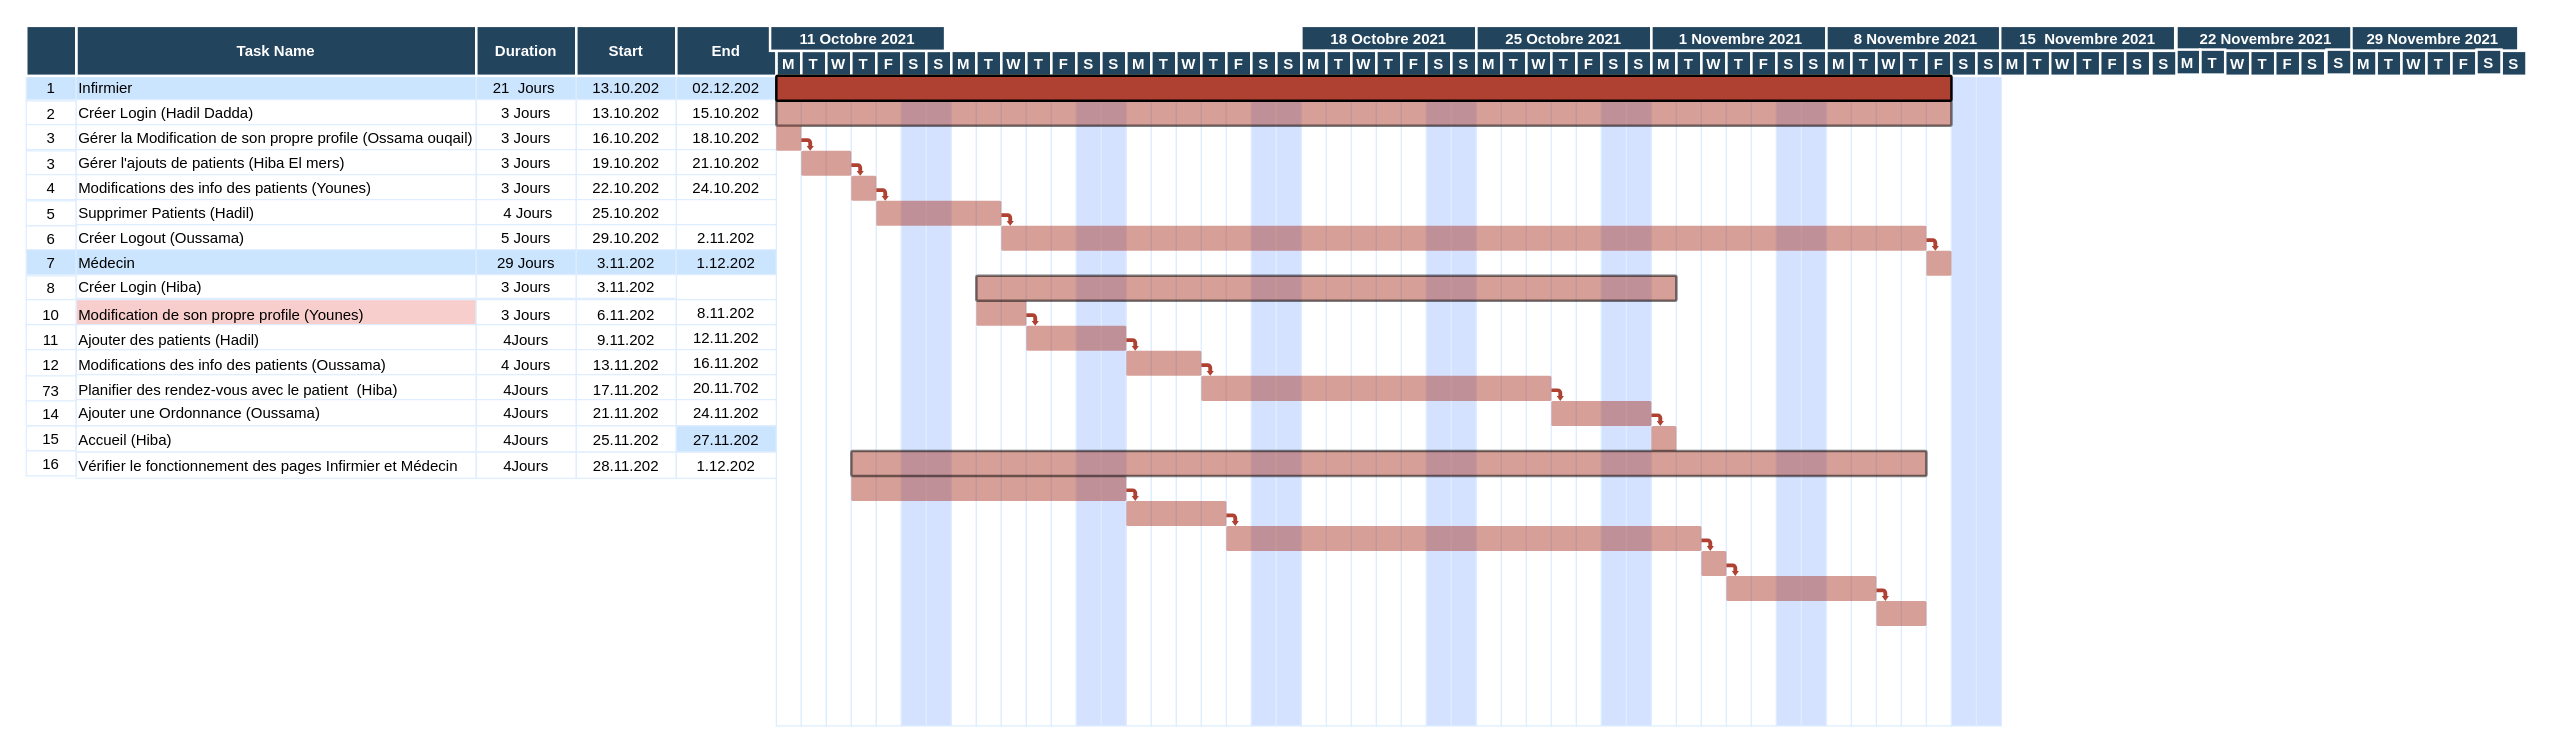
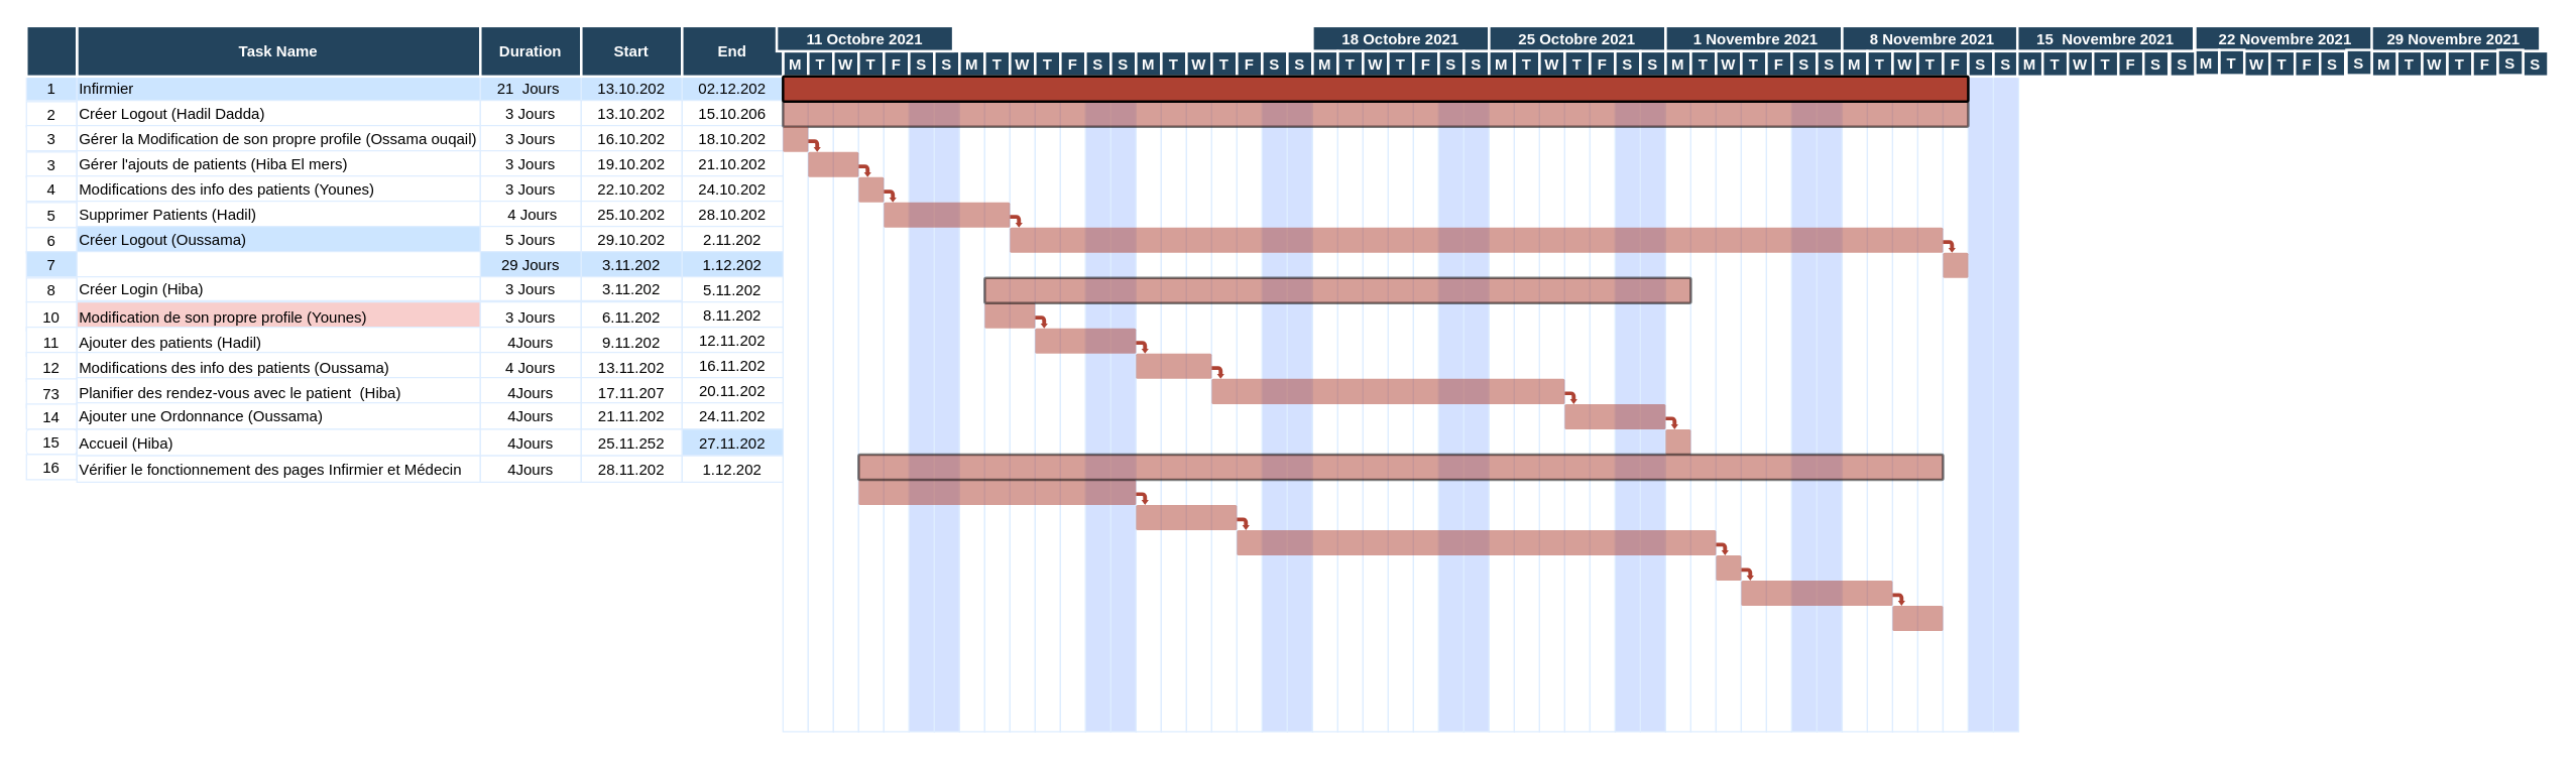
- <mxCell id="9" value="Créer Login (Hadil Dadda)" style="align=left;strokeColor=#DEEDFF" parent="1" vertex="1"><mxGeometry x="60.5" y="79" width="320.0" height="20" as="geometry" /></mxCell>
+ <mxCell id="9" value="Créer Logout (Hadil Dadda)" style="align=left;strokeColor=#DEEDFF" parent="1" vertex="1"><mxGeometry x="60.5" y="79" width="320.0" height="20" as="geometry" /></mxCell>
- <mxCell id="12" value="15.10.202" style="strokeColor=#DEEDFF" parent="1" vertex="1"><mxGeometry x="540.5" y="79" width="80.0" height="20" as="geometry" /></mxCell>
+ <mxCell id="12" value="15.10.206" style="strokeColor=#DEEDFF" parent="1" vertex="1"><mxGeometry x="540.5" y="79" width="80.0" height="20" as="geometry" /></mxCell>
+ <mxCell id="32" value="28.10.202" style="strokeColor=#DEEDFF" parent="1" vertex="1"><mxGeometry x="540.5" y="159" width="80.0" height="20" as="geometry" /></mxCell>
- <mxCell id="34" value="Créer Logout (Oussama)" style="align=left;strokeColor=#DEEDFF;fillColor=#FFFFFF" parent="1" vertex="1"><mxGeometry x="60.5" y="179" width="320.0" height="20" as="geometry" /></mxCell>
+ <mxCell id="34" value="Créer Logout (Oussama)" style="align=left;strokeColor=#DEEDFF;fillColor=#cce5ff;" parent="1" vertex="1"><mxGeometry x="60.5" y="179" width="320.0" height="20" as="geometry" /></mxCell>
- <mxCell id="39" value="Médecin" style="align=left;strokeColor=#DEEDFF;fillColor=#CCE5FF" parent="1" vertex="1"><mxGeometry x="60.5" y="199" width="320.0" height="20" as="geometry" /></mxCell>
+ <mxCell id="47" value="5.11.202" style="strokeColor=#DEEDFF" parent="1" vertex="1"><mxGeometry x="540.5" y="219" width="80.0" height="20" as="geometry" /></mxCell>
- <mxCell id="68" value="20.11.702" style="strokeColor=#DEEDFF" parent="1" vertex="1"><mxGeometry x="540.5" y="299" width="80.0" height="20" as="geometry" /></mxCell>
+ <mxCell id="68" value="20.11.202" style="strokeColor=#DEEDFF" parent="1" vertex="1"><mxGeometry x="540.5" y="299" width="80.0" height="20" as="geometry" /></mxCell>
- <mxCell id="67" value="17.11.202" style="strokeColor=#DEEDFF" parent="1" vertex="1"><mxGeometry x="460.5" y="299" width="80.0" height="23" as="geometry" /></mxCell>
+ <mxCell id="67" value="17.11.207" style="strokeColor=#DEEDFF" parent="1" vertex="1"><mxGeometry x="460.5" y="299" width="80.0" height="23" as="geometry" /></mxCell>
- <mxCell id="245" value="25.11.202" style="strokeColor=#DEEDFF" vertex="1" parent="1"><mxGeometry x="460.5" y="340" width="80" height="21" as="geometry" /></mxCell>
+ <mxCell id="245" value="25.11.252" style="strokeColor=#DEEDFF" vertex="1" parent="1"><mxGeometry x="460.5" y="340" width="80" height="21" as="geometry" /></mxCell>
